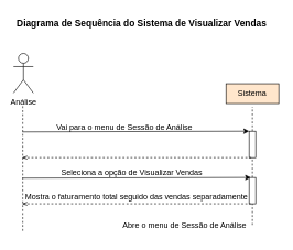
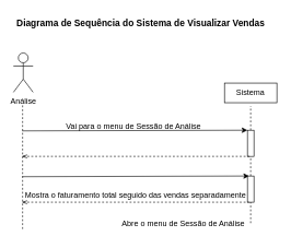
- <mxCell id="4" value="Sistema" style="rounded=0;whiteSpace=wrap;html=1;fillColor=#ffe6cc;" vertex="1" parent="1"><mxGeometry x="342" y="126" width="80" height="30" as="geometry" /></mxCell>
+ <mxCell id="4" value="Sistema" style="rounded=0;whiteSpace=wrap;html=1;" vertex="1" parent="1"><mxGeometry x="342" y="126" width="80" height="30" as="geometry" /></mxCell>
- <mxCell id="12" value="Vai para o menu de Sessão de Análise" style="text;html=1;align=center;verticalAlign=middle;resizable=0;points=[];autosize=1;strokeColor=none;fillColor=none;" vertex="1" parent="1"><mxGeometry x="73" y="178" width="230" height="30" as="geometry" /></mxCell>
+ <mxCell id="12" value="Vai para o menu de Sessão de Análise" style="text;html=1;align=center;verticalAlign=middle;resizable=0;points=[];autosize=1;strokeColor=none;fillColor=none;" vertex="1" parent="1"><mxGeometry x="88" y="178" width="230" height="30" as="geometry" /></mxCell>
- <mxCell id="17" value="Seleciona a opção de Visualizar Vendas" style="text;html=1;align=center;verticalAlign=middle;resizable=0;points=[];autosize=1;strokeColor=none;fillColor=none;" vertex="1" parent="1"><mxGeometry x="79" y="246" width="240" height="30" as="geometry" /></mxCell>
